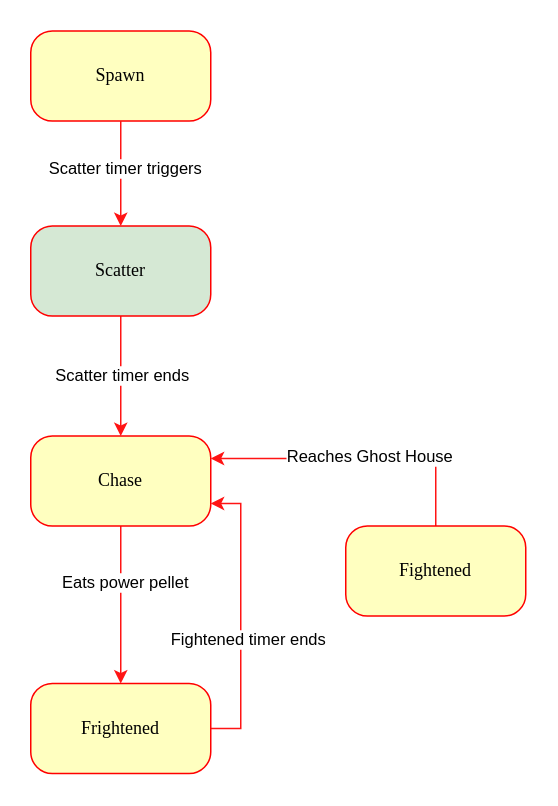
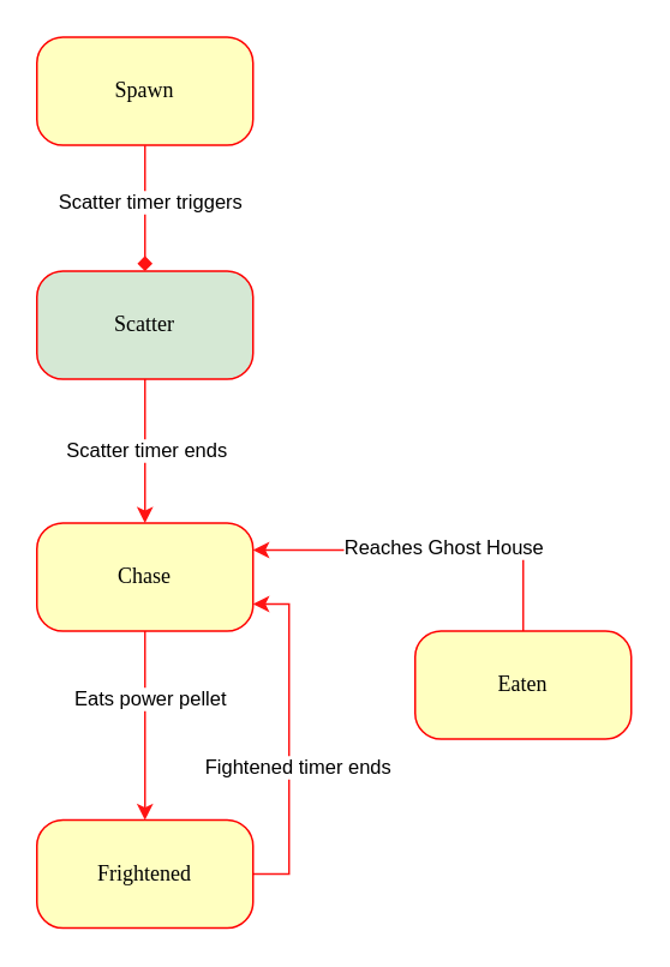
- <mxCell id="6" style="edgeStyle=orthogonalEdgeStyle;rounded=0;orthogonalLoop=1;jettySize=auto;html=1;entryX=0.5;entryY=0;entryDx=0;entryDy=0;exitX=0.5;exitY=1;exitDx=0;exitDy=0;strokeColor=#FF1414;" edge="1" parent="1" source="5" target="4"><mxGeometry relative="1" as="geometry" /></mxCell>
+ <mxCell id="6" style="edgeStyle=orthogonalEdgeStyle;rounded=0;orthogonalLoop=1;jettySize=auto;html=1;entryX=0.5;entryY=0;entryDx=0;entryDy=0;exitX=0.5;exitY=1;exitDx=0;exitDy=0;strokeColor=#FF1414;endArrow=diamond;" edge="1" parent="1" source="5" target="4"><mxGeometry relative="1" as="geometry" /></mxCell>
- <mxCell id="13" value="Fightened" style="rounded=1;whiteSpace=wrap;html=1;arcSize=24;fillColor=#ffffc0;strokeColor=#ff0000;shadow=0;comic=0;labelBackgroundColor=none;fontFamily=Verdana;fontSize=12;fontColor=#000000;align=center;" parent="1" vertex="1"><mxGeometry x="230" y="350" width="120" height="60" as="geometry" /></mxCell>
+ <mxCell id="13" value="Eaten" style="rounded=1;whiteSpace=wrap;html=1;arcSize=24;fillColor=#ffffc0;strokeColor=#ff0000;shadow=0;comic=0;labelBackgroundColor=none;fontFamily=Verdana;fontSize=12;fontColor=#000000;align=center;" parent="1" vertex="1"><mxGeometry x="230" y="350" width="120" height="60" as="geometry" /></mxCell>
